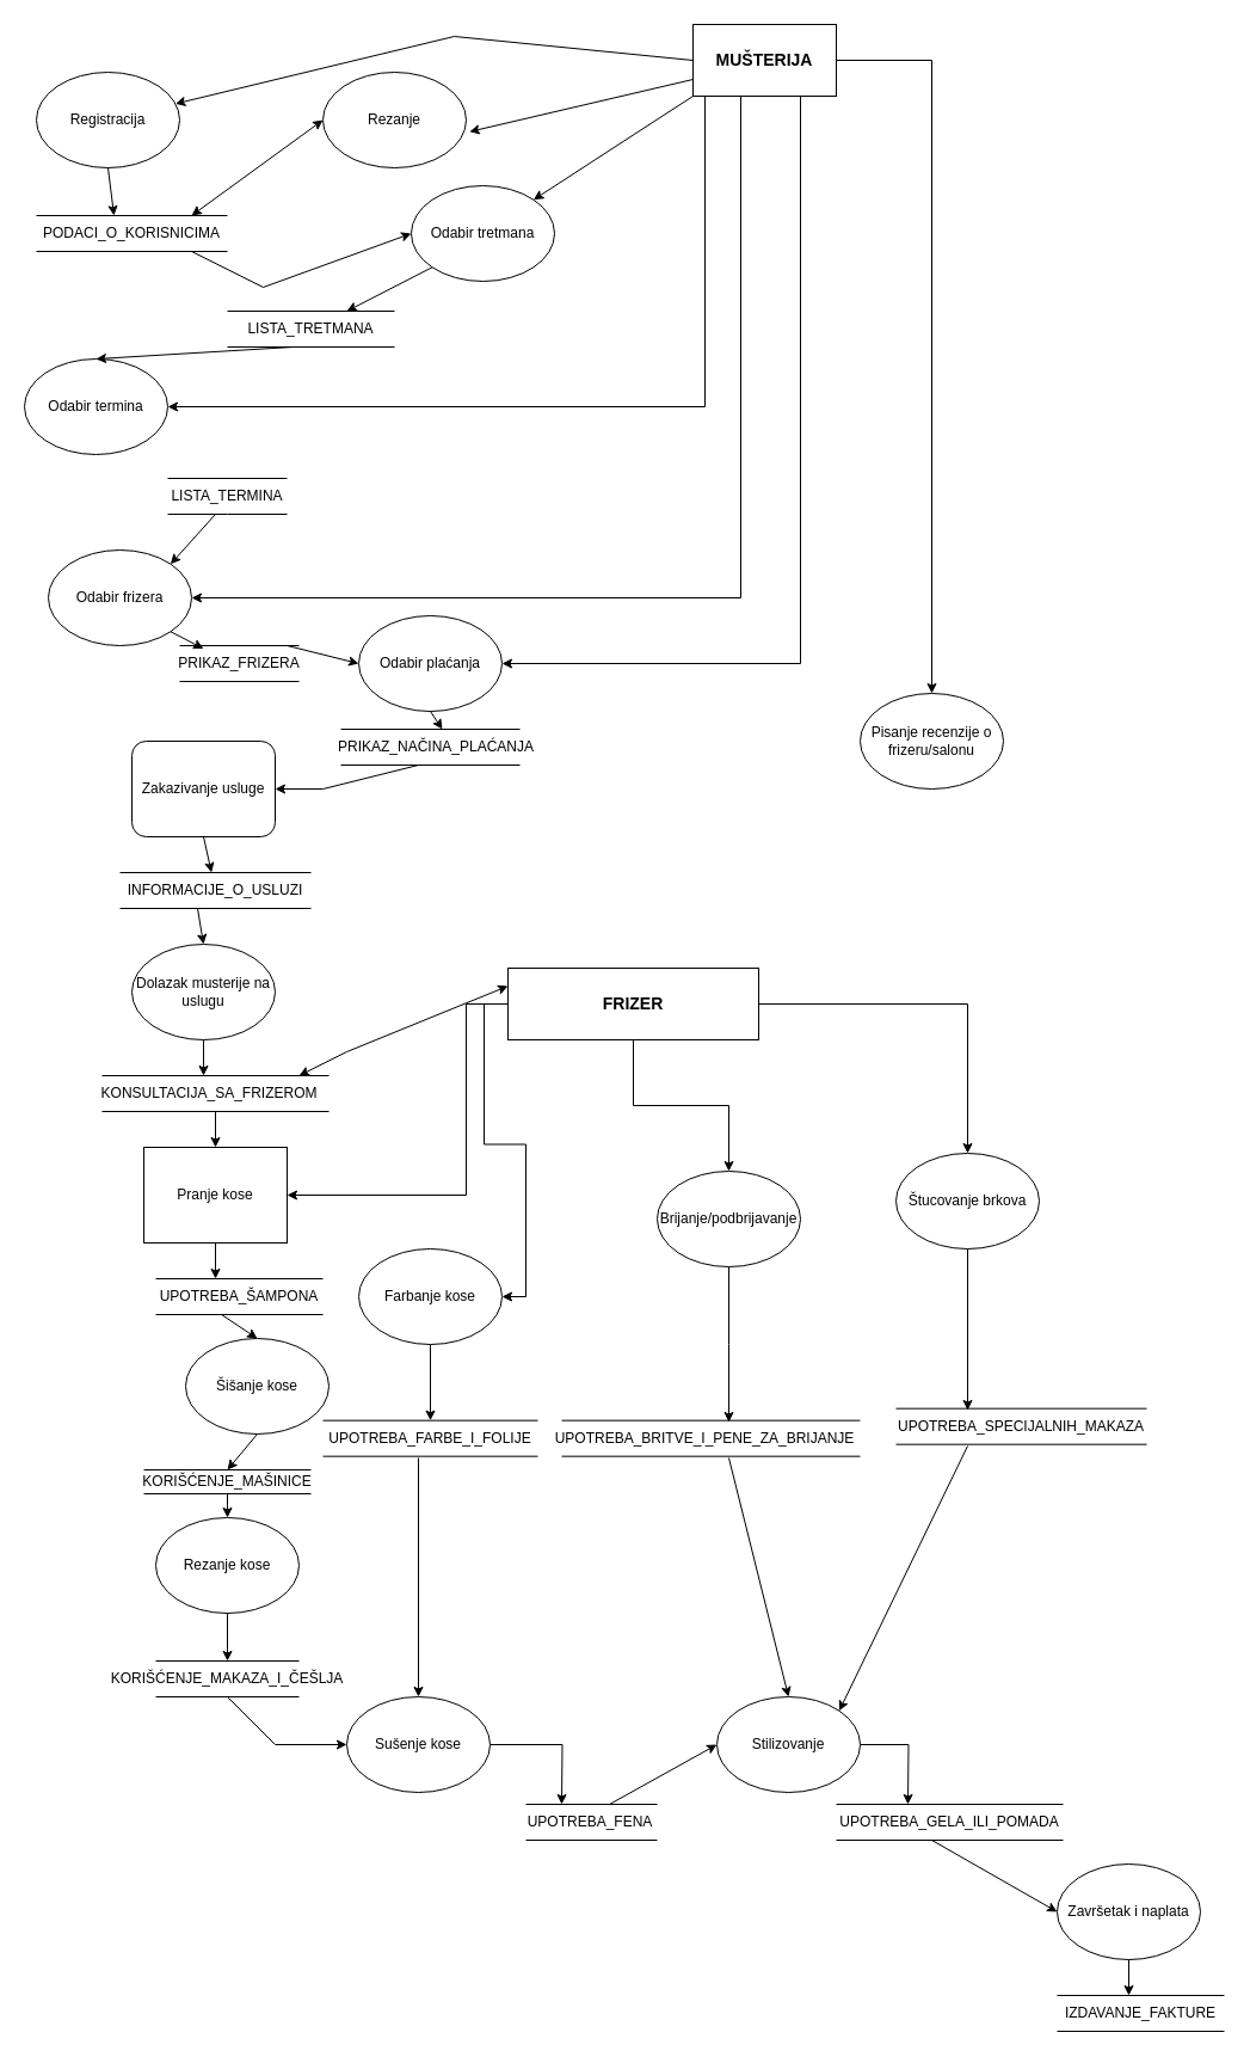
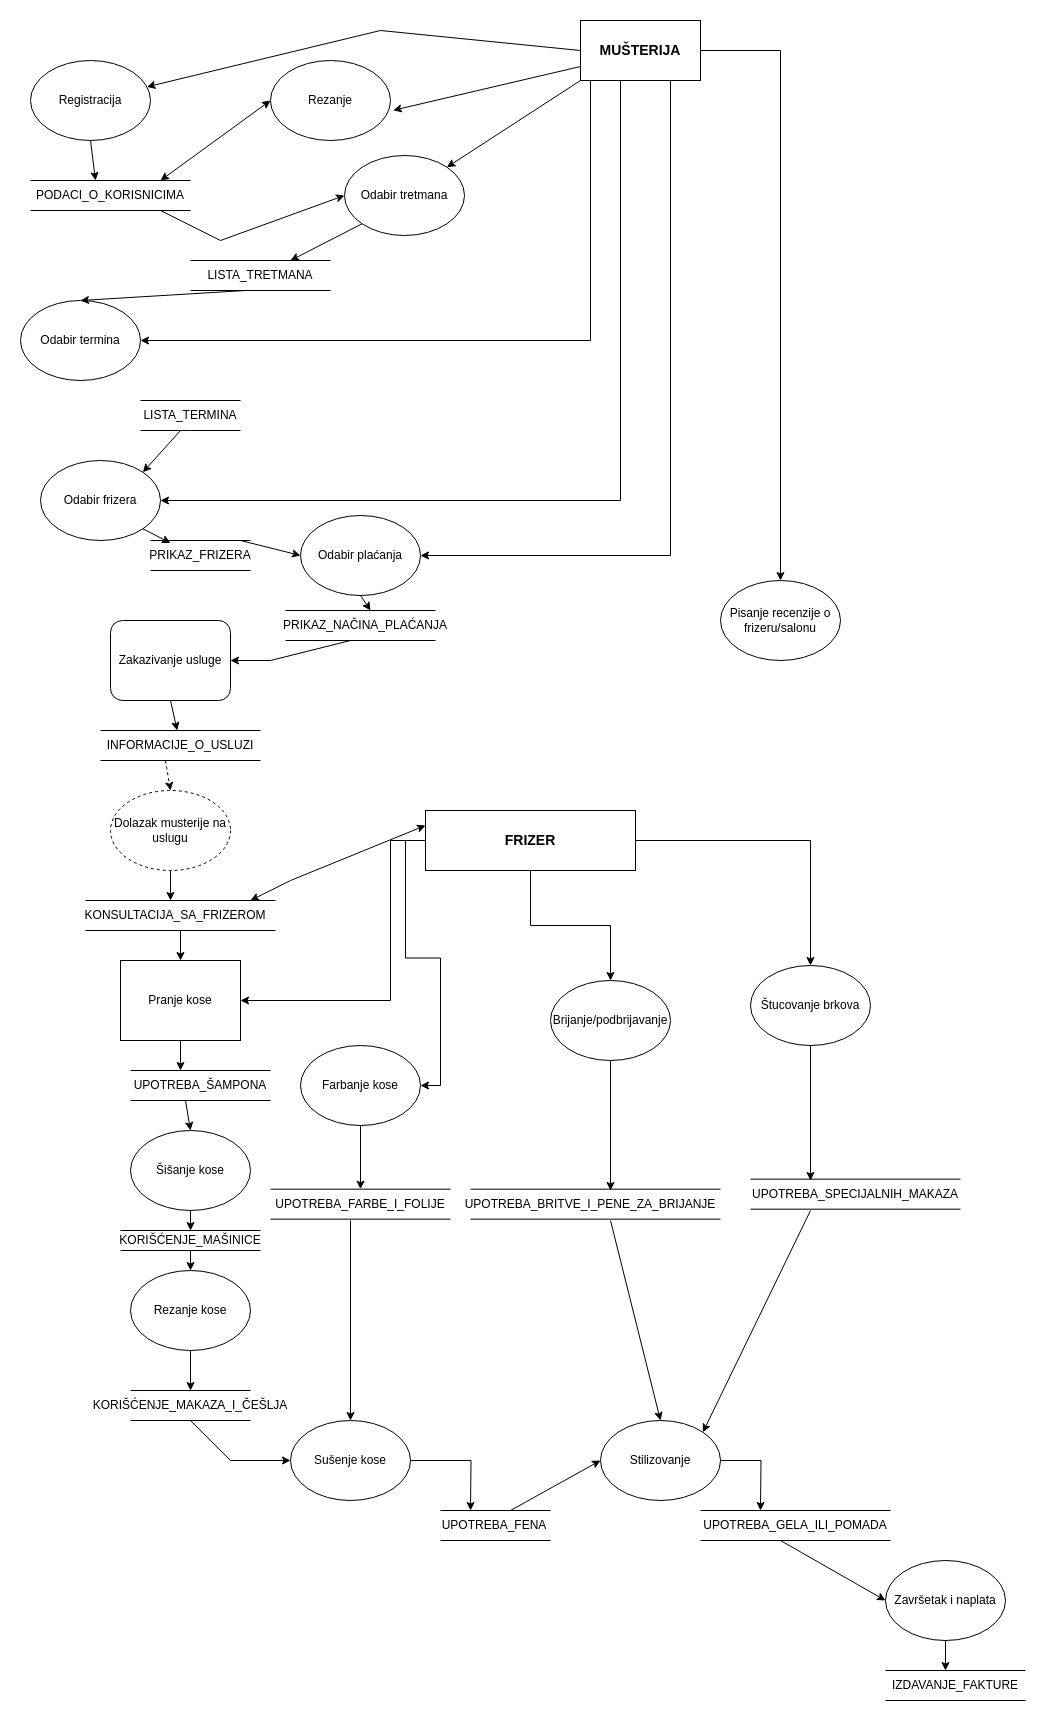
- <mxCell id="39" value="" style="endArrow=classic;html=1;rounded=0;entryX=0.5;entryY=0;entryDx=0;entryDy=0;exitX=0.25;exitY=1;exitDx=0;exitDy=0;" edge="1" parent="1" source="33" target="38"><mxGeometry width="50" height="50" relative="1" as="geometry"><mxPoint x="460" y="780" as="sourcePoint" /><mxPoint x="510" y="730" as="targetPoint" /></mxGeometry></mxCell>
+ <mxCell id="39" value="" style="endArrow=classic;html=1;rounded=0;entryX=0.5;entryY=0;entryDx=0;entryDy=0;exitX=0.25;exitY=1;exitDx=0;exitDy=0;dashed=1;" edge="1" parent="1" source="33" target="38"><mxGeometry width="50" height="50" relative="1" as="geometry"><mxPoint x="460" y="780" as="sourcePoint" /><mxPoint x="510" y="730" as="targetPoint" /></mxGeometry></mxCell>
- <mxCell id="38" value="Dolazak musterije na uslugu" style="ellipse;whiteSpace=wrap;html=1;" vertex="1" parent="1"><mxGeometry x="110" y="790" width="120" height="80" as="geometry" /></mxCell>
+ <mxCell id="38" value="Dolazak musterije na uslugu" style="ellipse;whiteSpace=wrap;html=1;dashed=1;" vertex="1" parent="1"><mxGeometry x="110" y="790" width="120" height="80" as="geometry" /></mxCell>
- <mxCell id="50" value="Šišanje kose" style="ellipse;whiteSpace=wrap;html=1;" vertex="1" parent="1"><mxGeometry x="155" y="1120" width="120" height="80" as="geometry" /></mxCell>
+ <mxCell id="50" value="Šišanje kose" style="ellipse;whiteSpace=wrap;html=1;" vertex="1" parent="1"><mxGeometry x="130" y="1130" width="120" height="80" as="geometry" /></mxCell>
